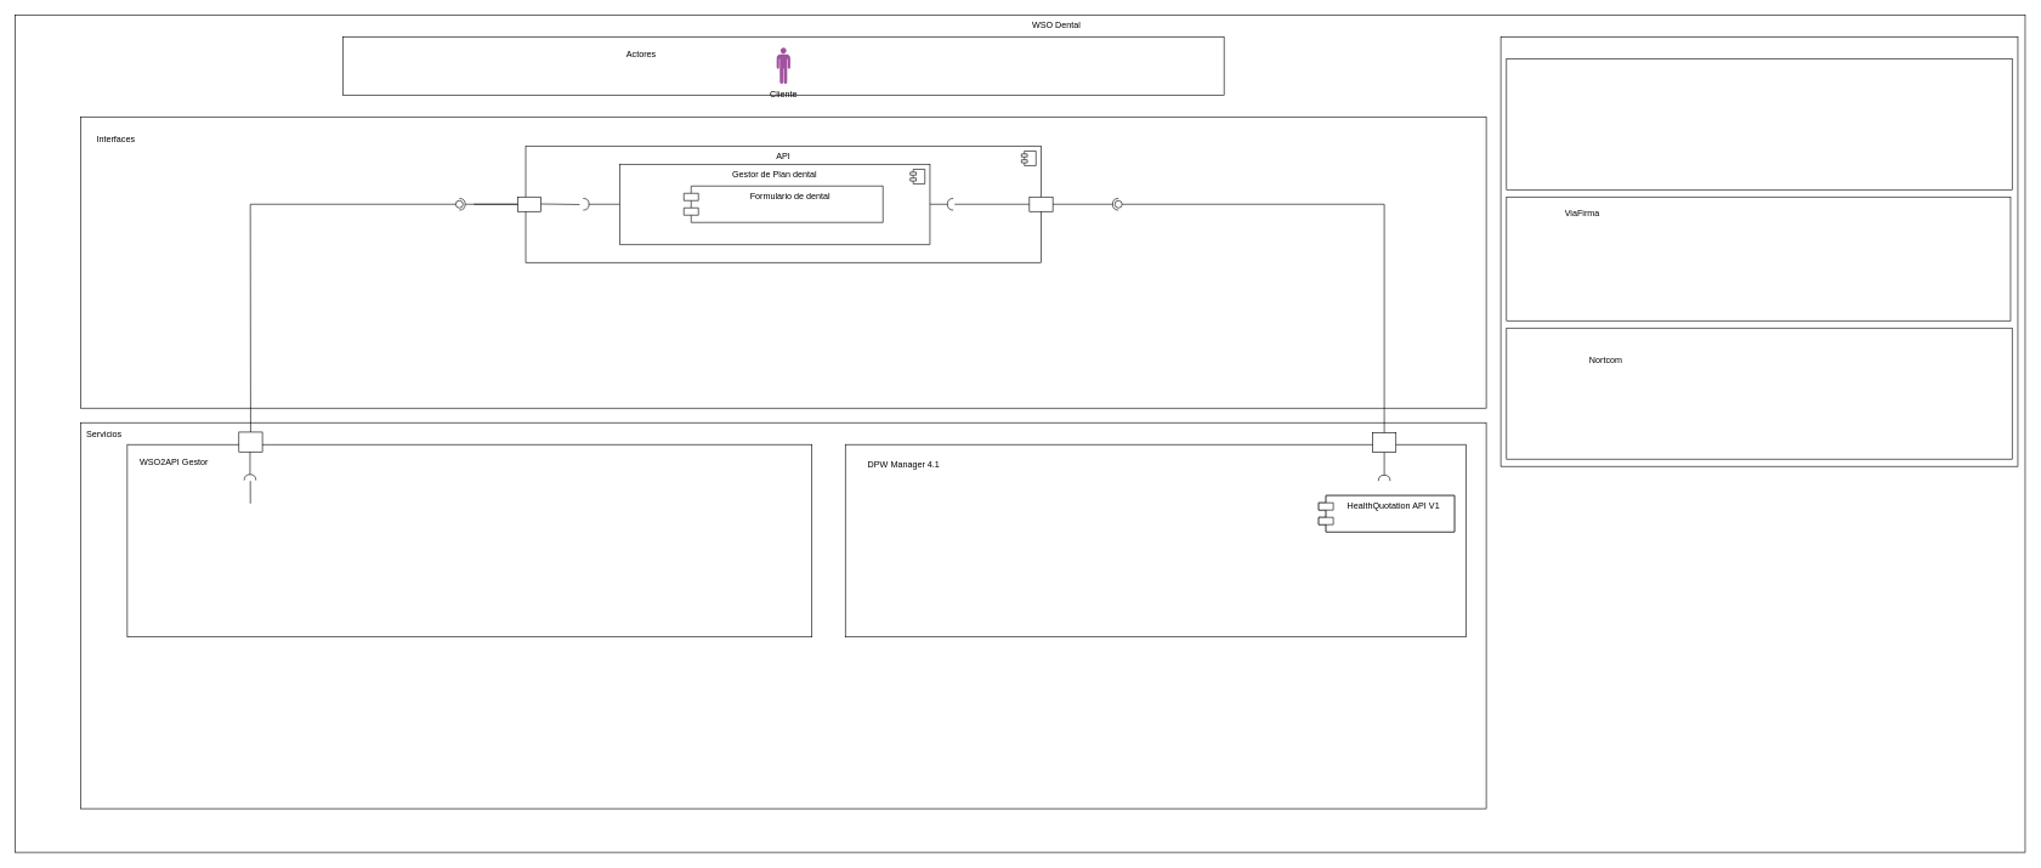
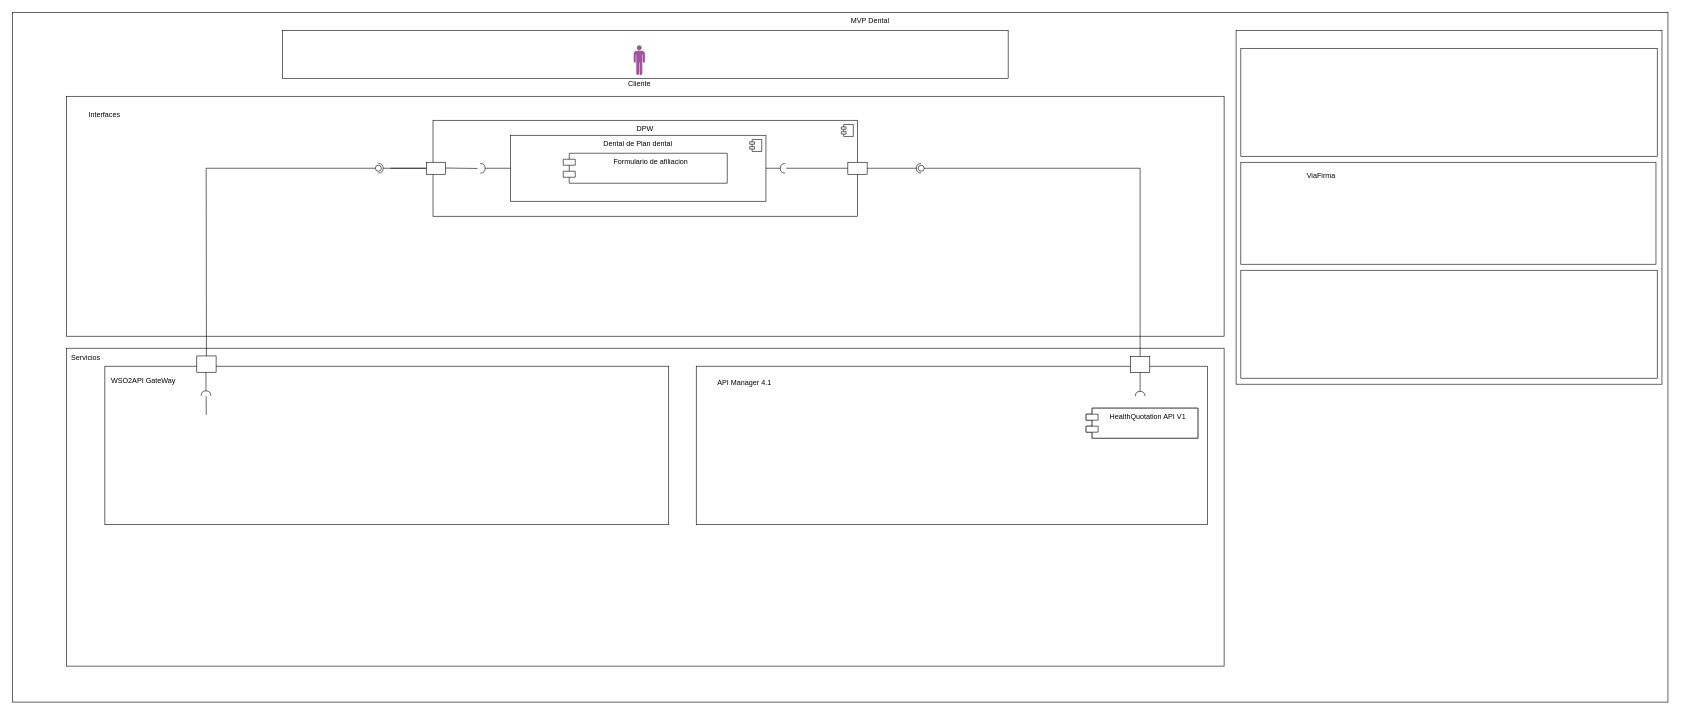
- <mxCell id="3" value="WSO Dental" style="text;html=1;strokeColor=none;fillColor=none;align=center;verticalAlign=middle;whiteSpace=wrap;rounded=0;" parent="1" vertex="1"><mxGeometry x="1340" y="20" width="220" height="30" as="geometry" /></mxCell>
+ <mxCell id="3" value="MVP Dental" style="text;html=1;strokeColor=none;fillColor=none;align=center;verticalAlign=middle;whiteSpace=wrap;rounded=0;" parent="1" vertex="1"><mxGeometry x="1340" y="20" width="220" height="30" as="geometry" /></mxCell>
- <mxCell id="5" value="Actores" style="text;html=1;strokeColor=none;fillColor=none;align=center;verticalAlign=middle;whiteSpace=wrap;rounded=0;" parent="1" vertex="1"><mxGeometry x="850" y="60" width="60" height="30" as="geometry" /></mxCell>
- <mxCell id="6" value="Cliente" style="verticalLabelPosition=bottom;sketch=0;html=1;fillColor=#A153A0;verticalAlign=top;align=center;pointerEvents=1;shape=mxgraph.cisco_safe.design.actor_2;" parent="1" vertex="1"><mxGeometry x="1065.5" y="65" width="19" height="50" as="geometry" /></mxCell>
+ <mxCell id="6" value="Cliente" style="verticalLabelPosition=bottom;sketch=0;html=1;fillColor=#A153A0;verticalAlign=top;align=center;pointerEvents=1;shape=mxgraph.cisco_safe.design.actor_2;" parent="1" vertex="1"><mxGeometry x="1055.5" y="75" width="19" height="50" as="geometry" /></mxCell>
- <mxCell id="12" value="Interfaces" style="text;html=1;strokeColor=none;fillColor=none;align=center;verticalAlign=middle;whiteSpace=wrap;rounded=0;" parent="7" vertex="1"><mxGeometry y="10.001" width="96.5" height="41.818" as="geometry" /></mxCell>
+ <mxCell id="12" value="Interfaces" style="text;html=1;strokeColor=none;fillColor=none;align=center;verticalAlign=middle;whiteSpace=wrap;rounded=0;" parent="7" vertex="1"><mxGeometry x="15" y="10.001" width="96.5" height="41.818" as="geometry" /></mxCell>
- <mxCell id="8" value="API" style="html=1;dropTarget=0;whiteSpace=wrap;verticalAlign=top;" vertex="1" parent="7"><mxGeometry x="611.167" y="40" width="707.667" height="160" as="geometry" /></mxCell>
+ <mxCell id="8" value="DPW" style="html=1;dropTarget=0;whiteSpace=wrap;verticalAlign=top;" vertex="1" parent="7"><mxGeometry x="611.167" y="40" width="707.667" height="160" as="geometry" /></mxCell>
- <mxCell id="10" value="Gestor de Plan dental" style="html=1;dropTarget=0;whiteSpace=wrap;verticalAlign=top;" vertex="1" parent="7"><mxGeometry x="739.997" y="65" width="426.208" height="110" as="geometry" /></mxCell>
+ <mxCell id="10" value="Dental de Plan dental" style="html=1;dropTarget=0;whiteSpace=wrap;verticalAlign=top;" vertex="1" parent="7"><mxGeometry x="739.997" y="65" width="426.208" height="110" as="geometry" /></mxCell>
- <mxCell id="13" value="Formulario de dental" style="shape=module;align=left;spacingLeft=20;align=center;verticalAlign=top;whiteSpace=wrap;html=1;" vertex="1" parent="7"><mxGeometry x="828.287" y="95" width="273.417" height="50" as="geometry" /></mxCell>
+ <mxCell id="13" value="Formulario de afiliacion" style="shape=module;align=left;spacingLeft=20;align=center;verticalAlign=top;whiteSpace=wrap;html=1;" vertex="1" parent="7"><mxGeometry x="828.287" y="95" width="273.417" height="50" as="geometry" /></mxCell>
- <mxCell id="42" value="ViaFirma" style="text;html=1;strokeColor=none;fillColor=none;align=center;verticalAlign=middle;whiteSpace=wrap;rounded=0;" parent="41" vertex="1"><mxGeometry x="14.98" y="9.379" width="178.152" height="28.138" as="geometry" /></mxCell>
+ <mxCell id="42" value="ViaFirma" style="text;html=1;strokeColor=none;fillColor=none;align=center;verticalAlign=middle;whiteSpace=wrap;rounded=0;" parent="41" vertex="1"><mxGeometry x="44.98" y="9.379" width="178.152" height="28.138" as="geometry" /></mxCell>
- <mxCell id="44" value="Nortcom" style="text;html=1;strokeColor=none;fillColor=none;align=center;verticalAlign=middle;whiteSpace=wrap;rounded=0;" parent="43" vertex="1"><mxGeometry x="45.766" y="18" width="181.266" height="54" as="geometry" /></mxCell>
- <mxCell id="34" value="WSO2API Gestor" style="text;html=1;strokeColor=none;fillColor=none;align=center;verticalAlign=middle;whiteSpace=wrap;rounded=0;" vertex="1" parent="33"><mxGeometry x="-24.11" y="10.089" width="177.358" height="29.912" as="geometry" /></mxCell>
+ <mxCell id="34" value="WSO2API GateWay" style="text;html=1;strokeColor=none;fillColor=none;align=center;verticalAlign=middle;whiteSpace=wrap;rounded=0;" vertex="1" parent="33"><mxGeometry x="-24.11" y="10.089" width="177.358" height="29.912" as="geometry" /></mxCell>
- <mxCell id="27" value="DPW Manager 4.1" style="text;html=1;strokeColor=none;fillColor=none;align=center;verticalAlign=middle;whiteSpace=wrap;rounded=0;" parent="26" vertex="1"><mxGeometry y="12.819" width="160.833" height="29.912" as="geometry" /></mxCell>
+ <mxCell id="27" value="API Manager 4.1" style="text;html=1;strokeColor=none;fillColor=none;align=center;verticalAlign=middle;whiteSpace=wrap;rounded=0;" parent="26" vertex="1"><mxGeometry y="12.819" width="160.833" height="29.912" as="geometry" /></mxCell>
